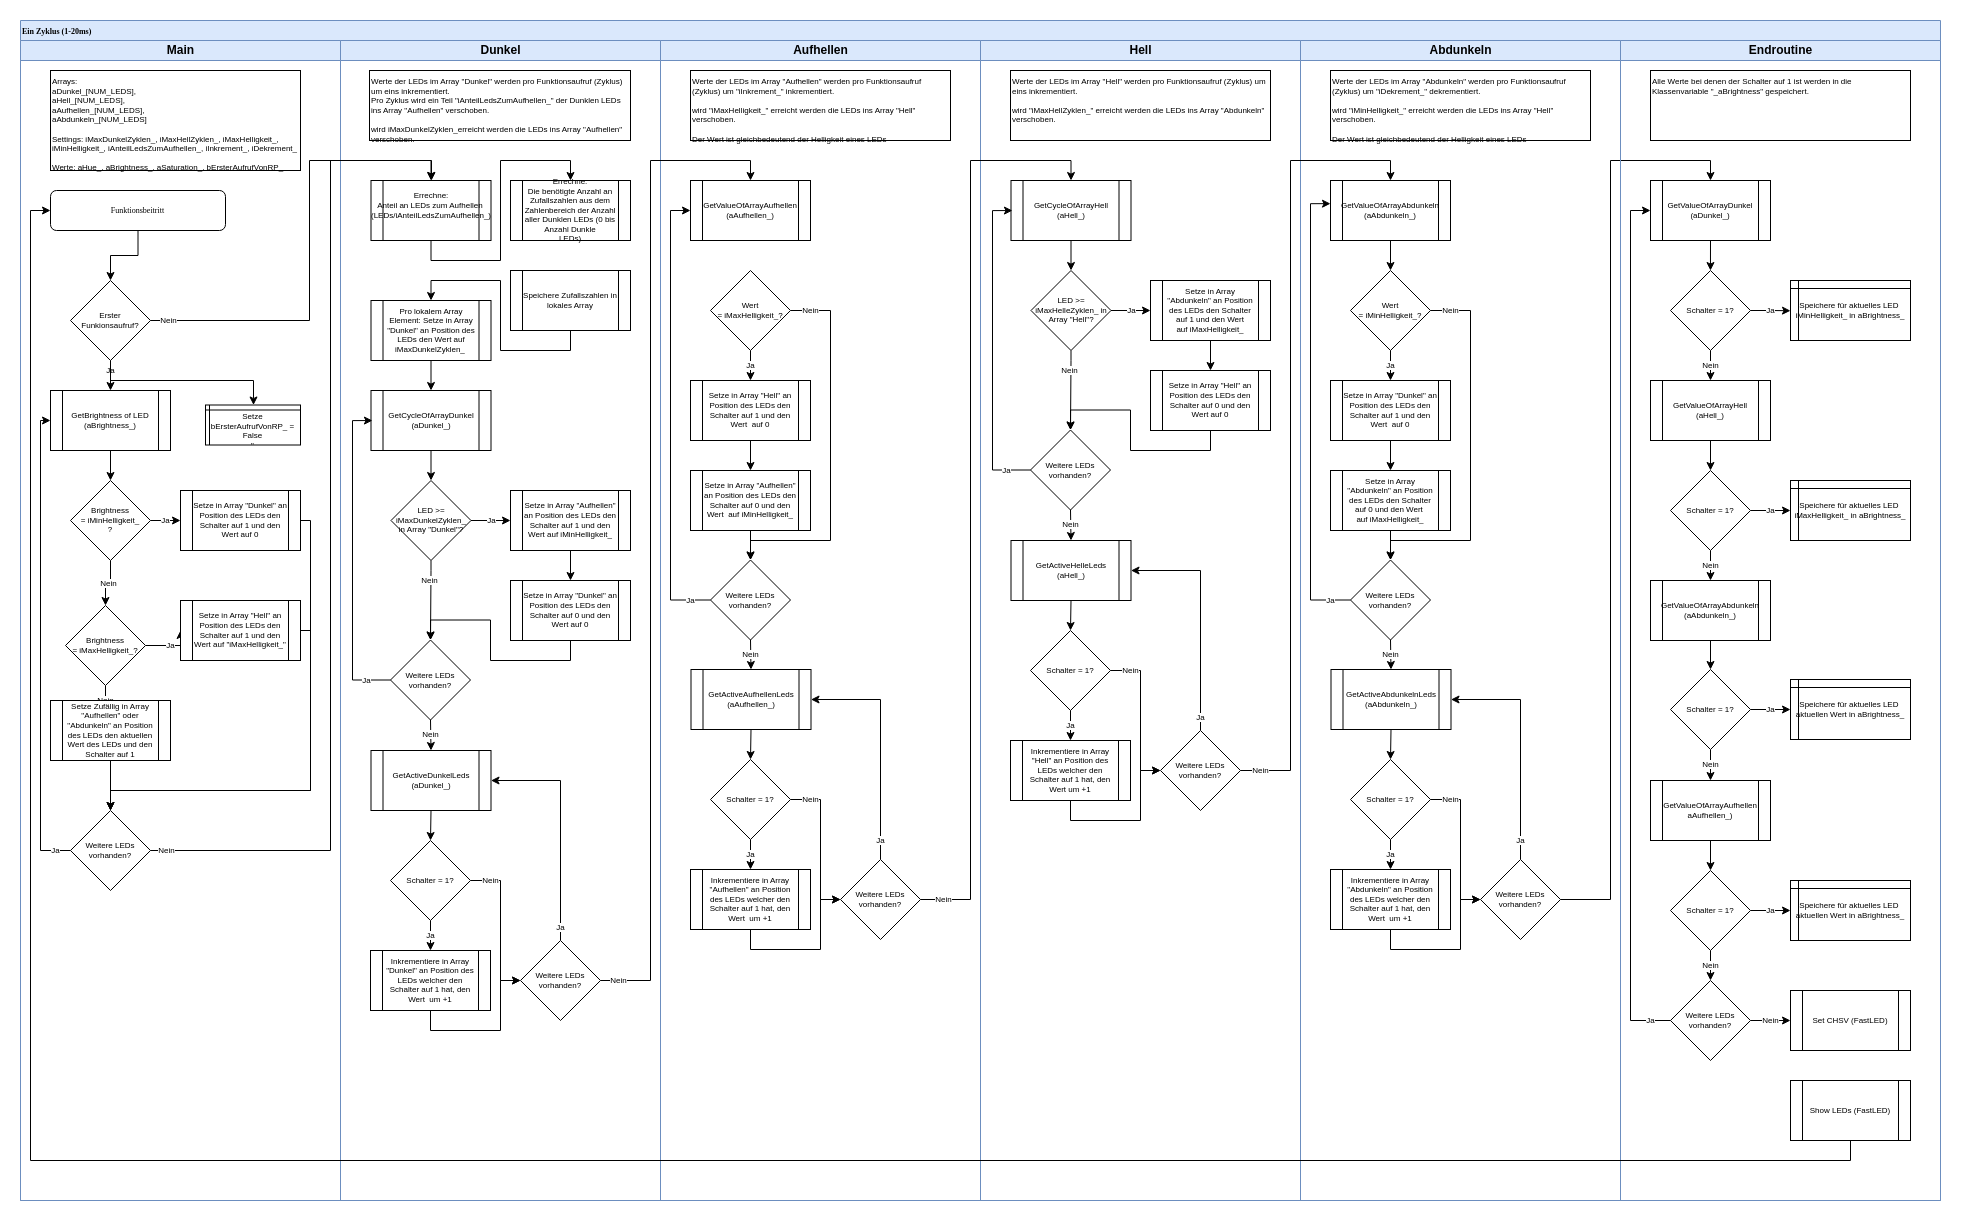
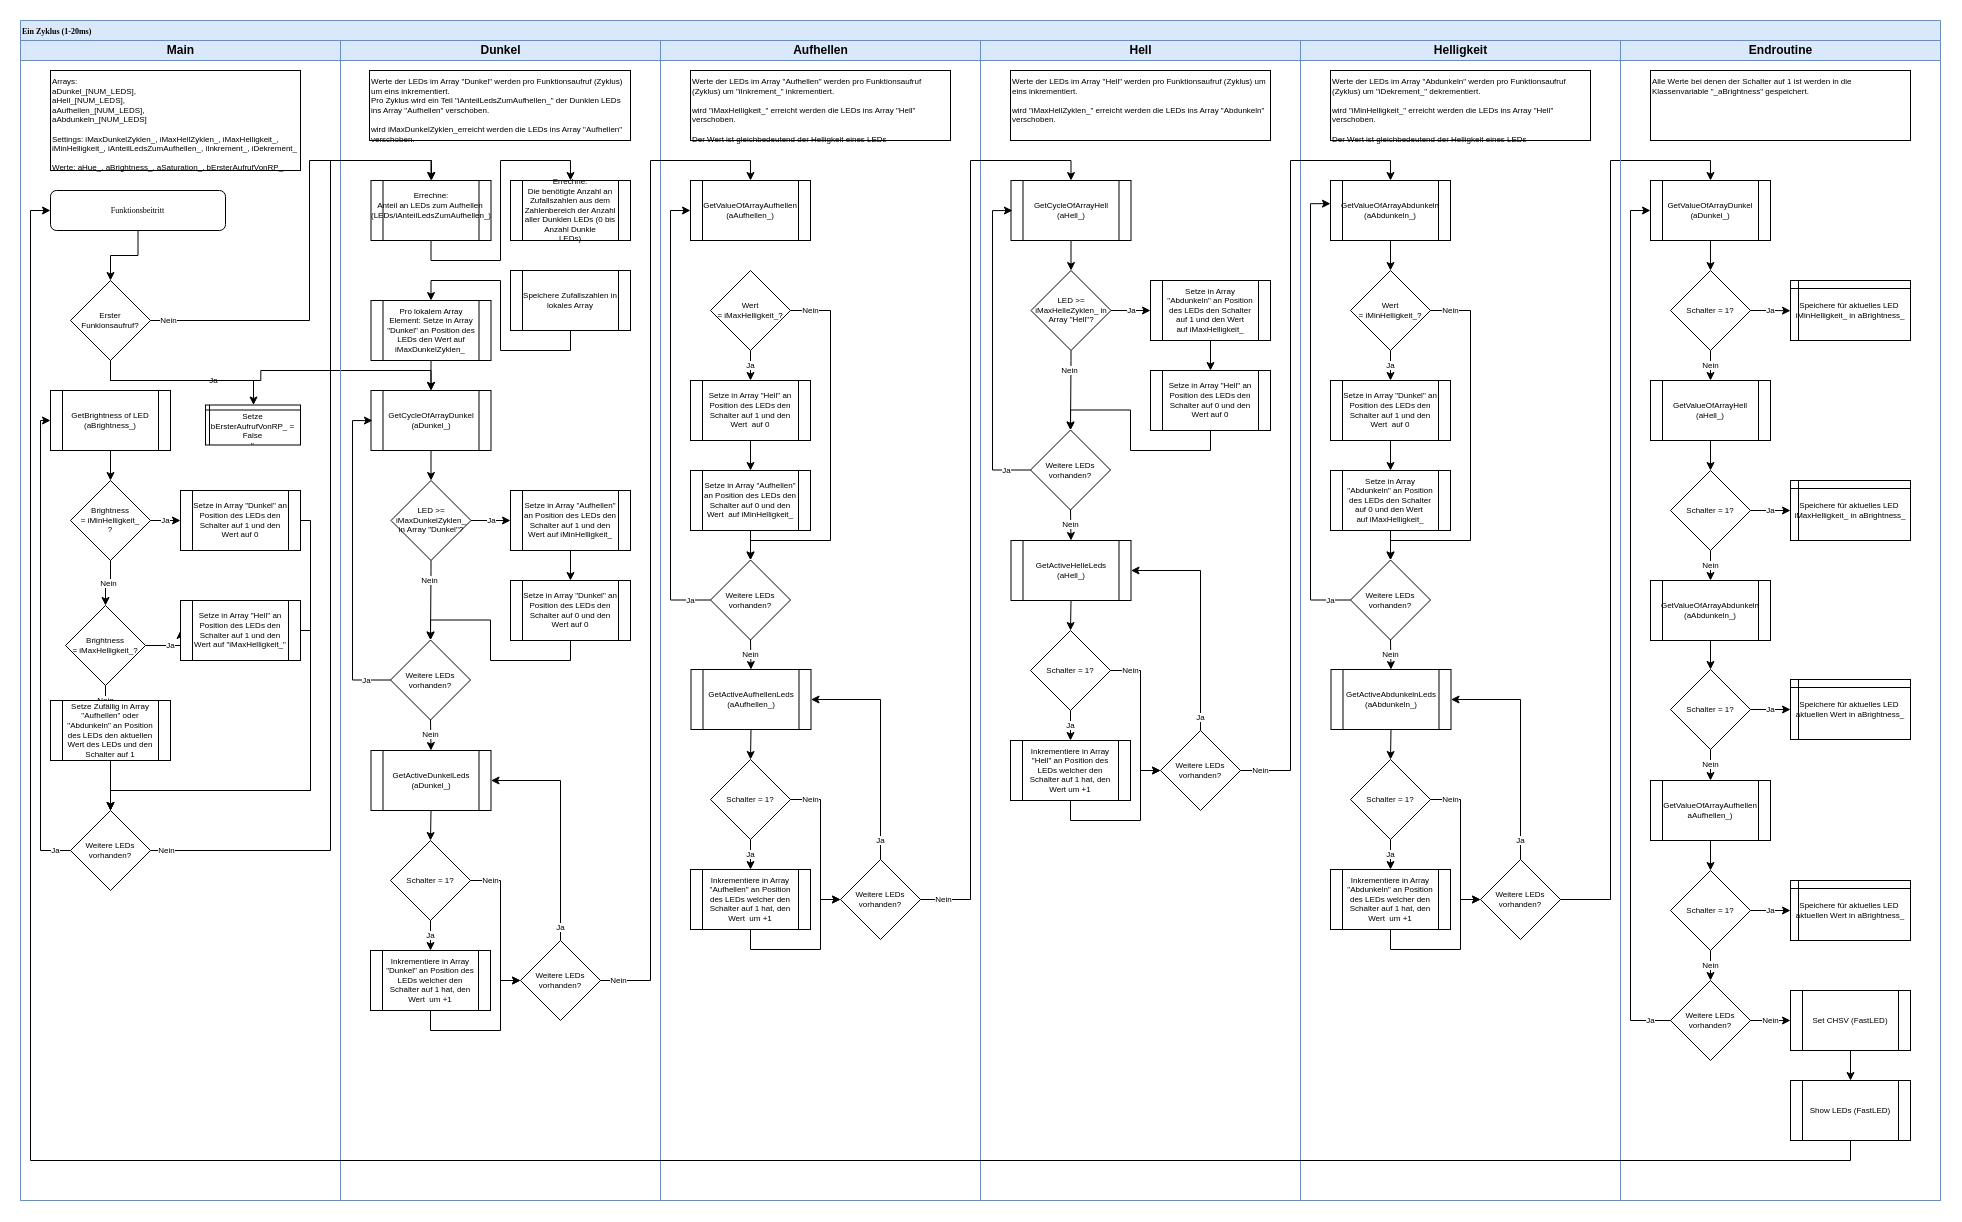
- <mxCell id="102" value="Abdunkeln" style="swimlane;html=1;startSize=20;fillColor=#dae8fc;strokeColor=#6c8ebf;" vertex="1" parent="2"><mxGeometry x="1280" y="20" width="320" height="1160" as="geometry"><mxRectangle x="640" y="20" width="70" height="730" as="alternateBounds" /></mxGeometry></mxCell>
+ <mxCell id="102" value="Helligkeit" style="swimlane;html=1;startSize=20;fillColor=#dae8fc;strokeColor=#6c8ebf;" vertex="1" parent="2"><mxGeometry x="1280" y="20" width="320" height="1160" as="geometry"><mxRectangle x="640" y="20" width="70" height="730" as="alternateBounds" /></mxGeometry></mxCell>
- <mxCell id="16" value="Ja" style="edgeStyle=orthogonalEdgeStyle;rounded=0;orthogonalLoop=1;jettySize=auto;html=1;exitX=0.5;exitY=1;exitDx=0;exitDy=0;entryX=0.5;entryY=0;entryDx=0;entryDy=0;fontSize=8;" edge="1" parent="3" source="18" target="12"><mxGeometry x="-0.334" relative="1" as="geometry"><mxPoint as="offset" /></mxGeometry></mxCell>
+ <mxCell id="16" value="Ja" style="edgeStyle=orthogonalEdgeStyle;rounded=0;orthogonalLoop=1;jettySize=auto;html=1;exitX=0.5;exitY=1;exitDx=0;exitDy=0;fontSize=8;" edge="1" parent="3" source="18" target="40"><mxGeometry x="-0.334" relative="1" as="geometry"><mxPoint as="offset" /></mxGeometry></mxCell>
+ <mxCell id="135" style="edgeStyle=orthogonalEdgeStyle;rounded=0;orthogonalLoop=1;jettySize=auto;html=1;exitX=0.5;exitY=1;exitDx=0;exitDy=0;entryX=0.5;entryY=0;entryDx=0;entryDy=0;fontSize=8;" edge="1" parent="131" source="136" target="161"><mxGeometry relative="1" as="geometry" /></mxCell>
